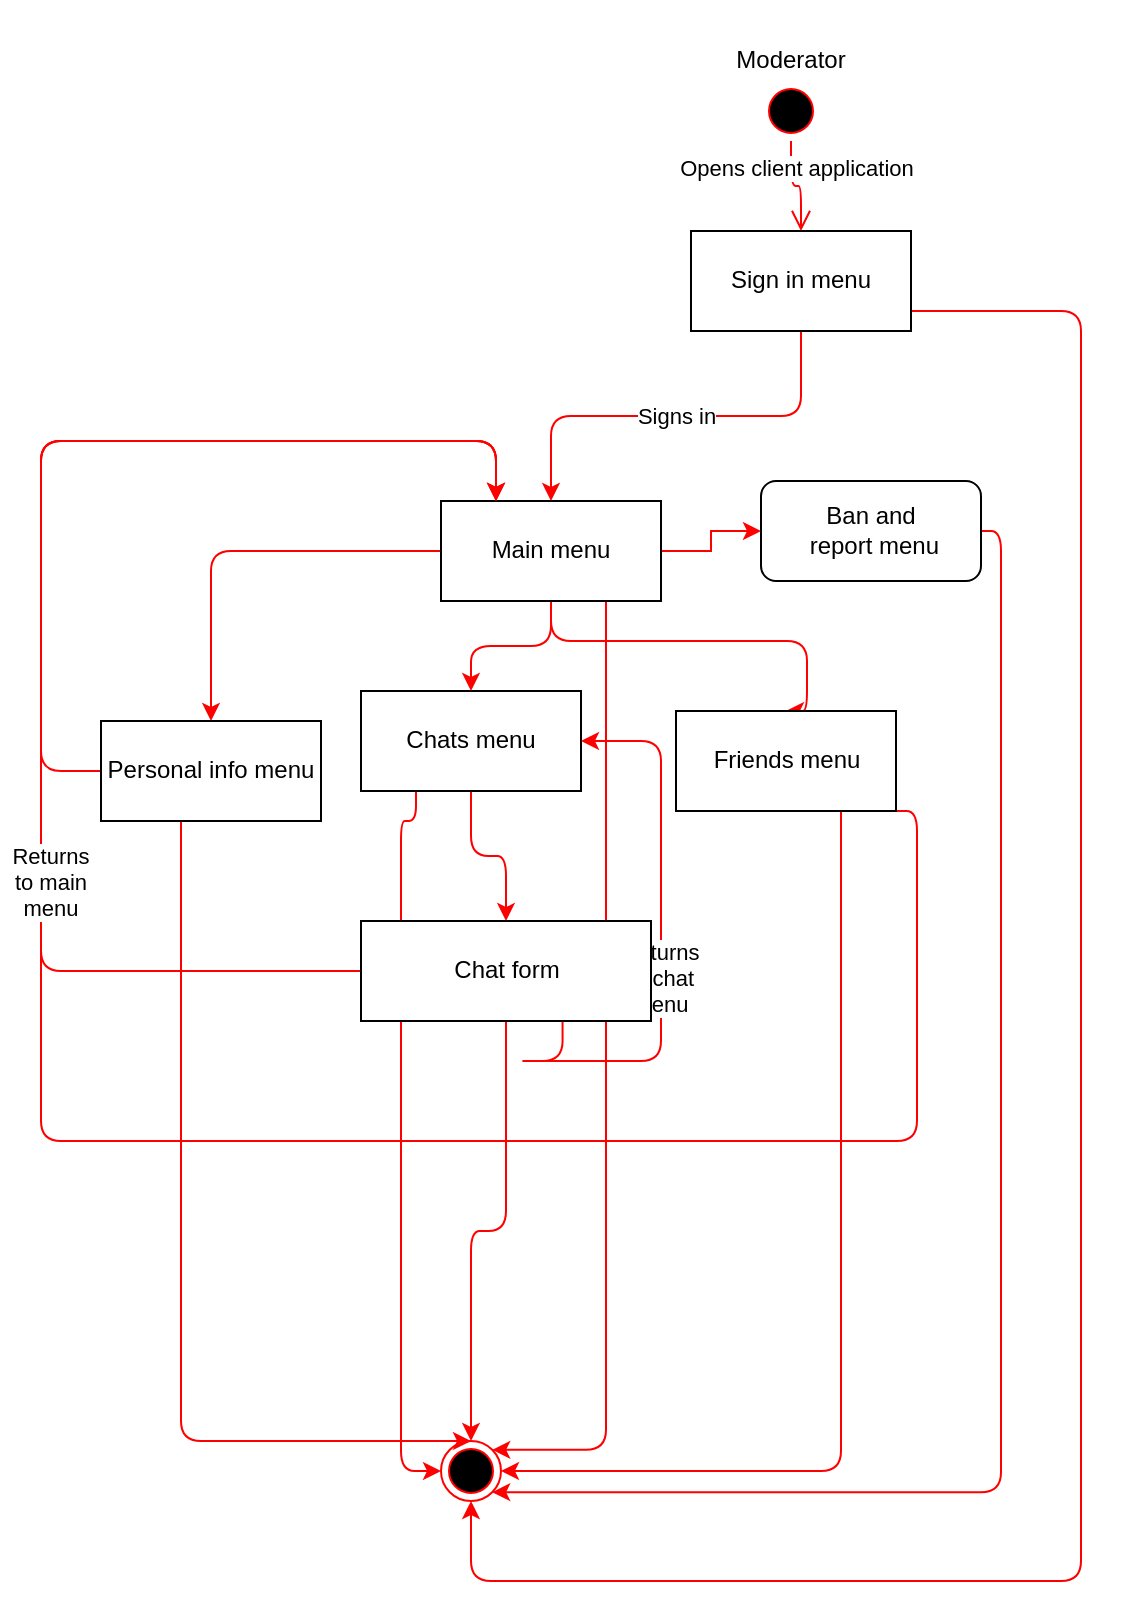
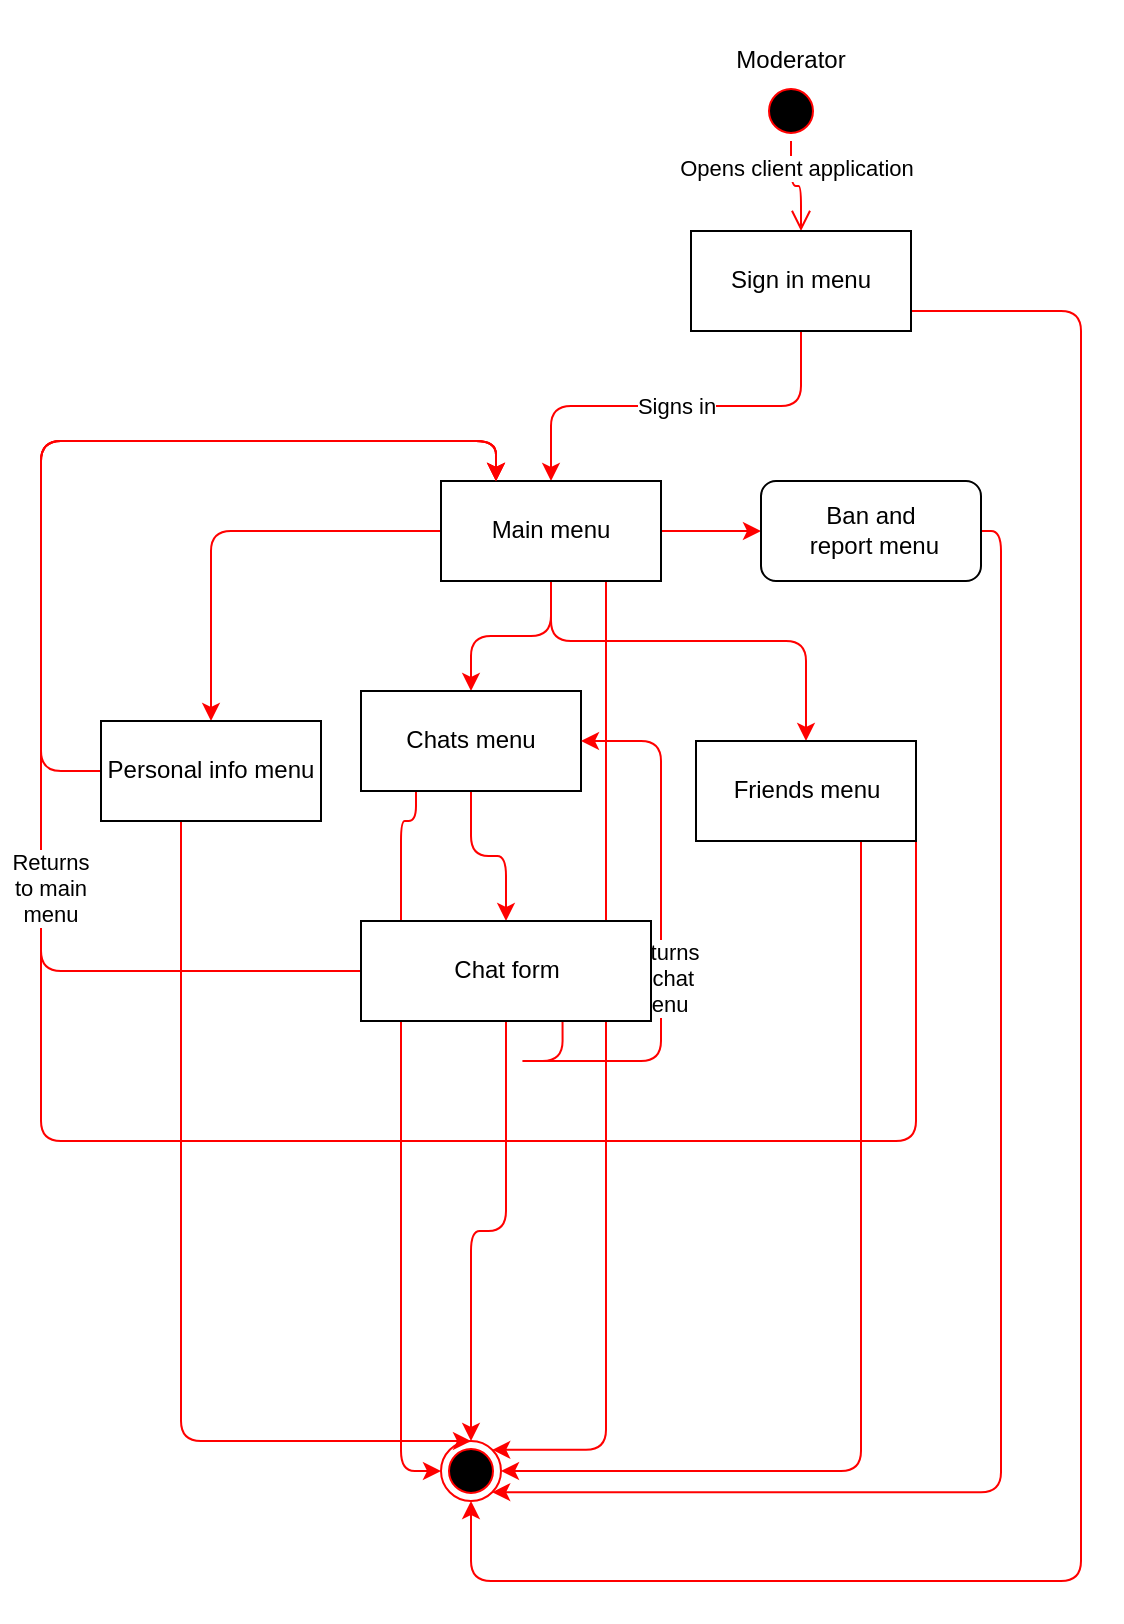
- <mxCell id="14" value="Main menu" style="html=1;" parent="1" vertex="1"><mxGeometry x="220" y="250" width="110" height="50" as="geometry" /></mxCell>
+ <mxCell id="14" value="Main menu" style="html=1;" parent="1" vertex="1"><mxGeometry x="220" y="240" width="110" height="50" as="geometry" /></mxCell>
- <mxCell id="23" value="Friends menu" style="html=1;" parent="1" vertex="1"><mxGeometry x="337.5" y="355" width="110" height="50" as="geometry" /></mxCell>
+ <mxCell id="23" value="Friends menu" style="html=1;" parent="1" vertex="1"><mxGeometry x="347.5" y="370" width="110" height="50" as="geometry" /></mxCell>
